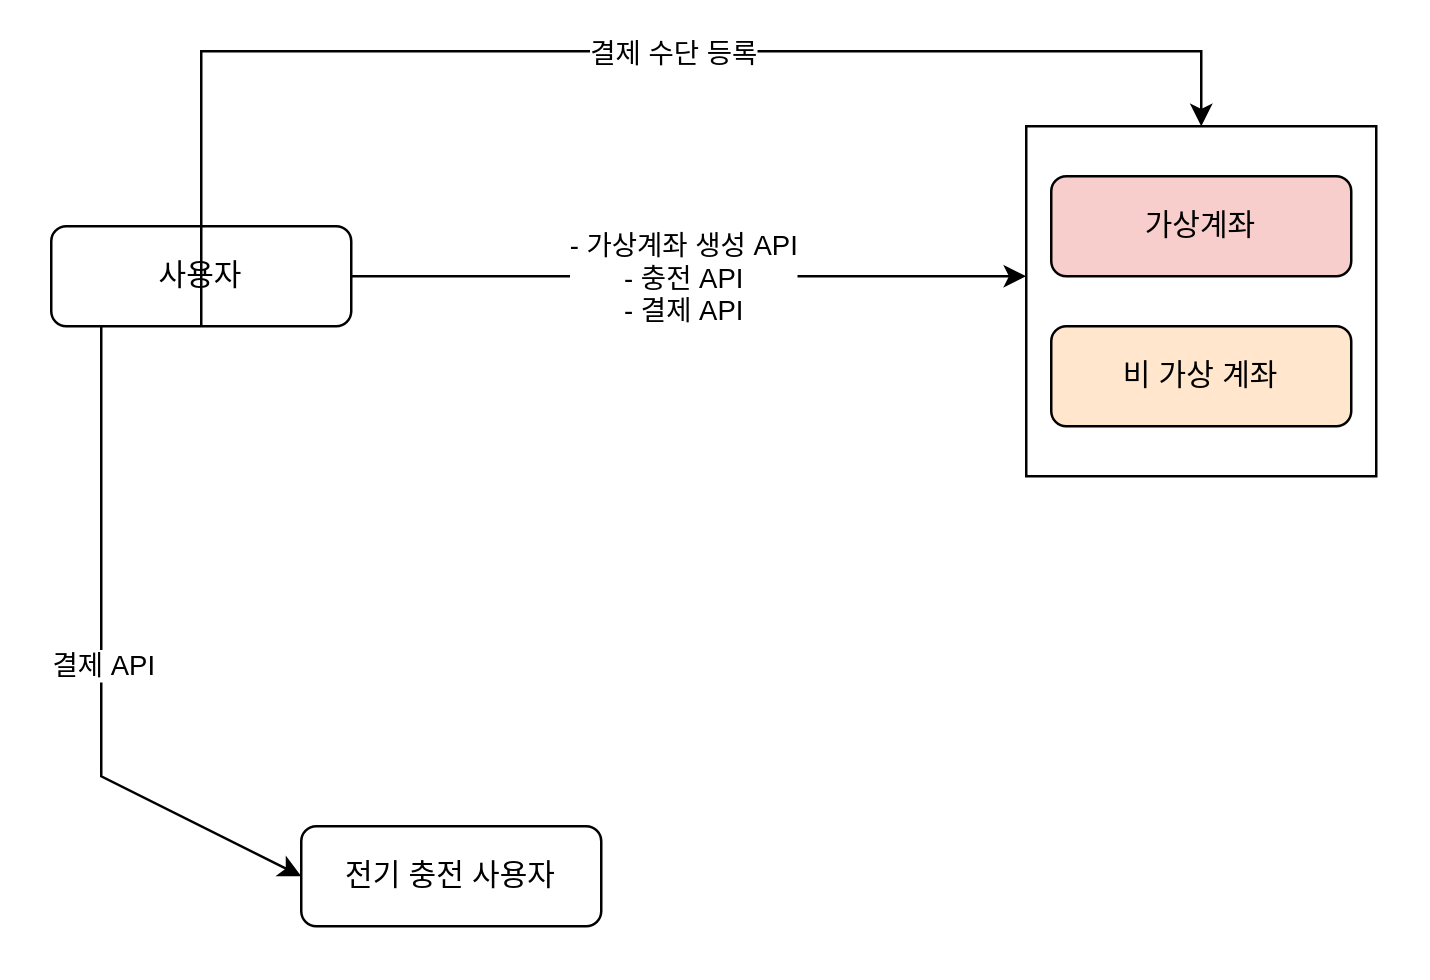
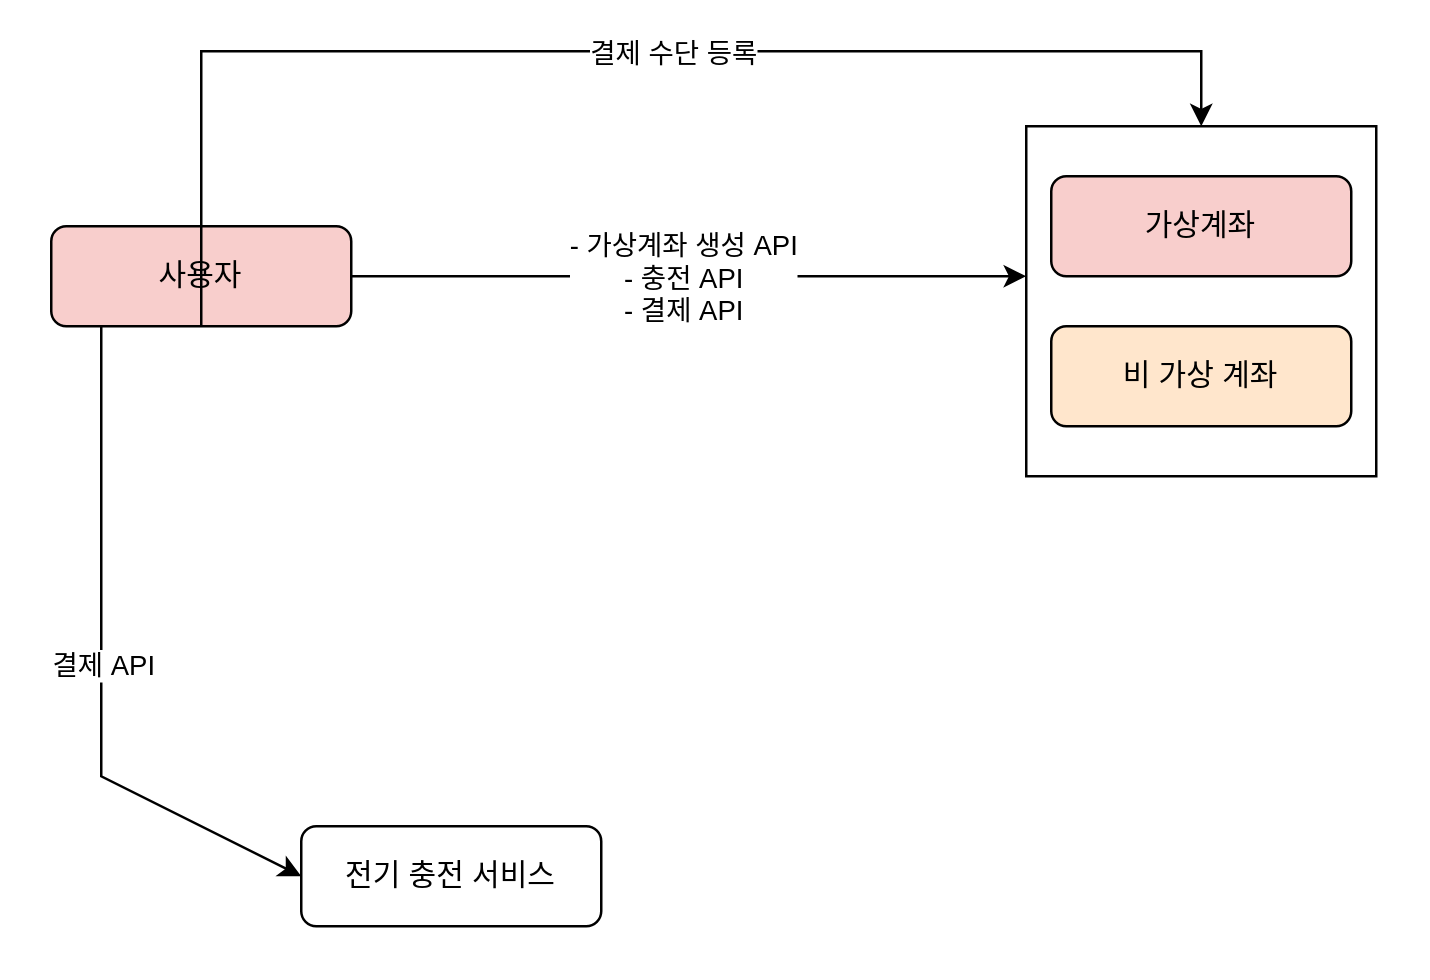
- <mxCell id="6" value="사용자" style="rounded=1;whiteSpace=wrap;html=1;fontSize=12;glass=0;strokeWidth=1;shadow=0;" parent="1" vertex="1"><mxGeometry x="20" y="90" width="120" height="40" as="geometry" /></mxCell>
+ <mxCell id="6" value="사용자" style="rounded=1;whiteSpace=wrap;html=1;fontSize=12;glass=0;strokeWidth=1;shadow=0;fillColor=#f8cecc;" parent="1" vertex="1"><mxGeometry x="20" y="90" width="120" height="40" as="geometry" /></mxCell>
- <mxCell id="11" value="전기 충전 사용자" style="rounded=1;whiteSpace=wrap;html=1;fontSize=12;glass=0;strokeWidth=1;shadow=0;" vertex="1" parent="1"><mxGeometry x="120" y="330" width="120" height="40" as="geometry" /></mxCell>
+ <mxCell id="11" value="전기 충전 서비스" style="rounded=1;whiteSpace=wrap;html=1;fontSize=12;glass=0;strokeWidth=1;shadow=0;" vertex="1" parent="1"><mxGeometry x="120" y="330" width="120" height="40" as="geometry" /></mxCell>
